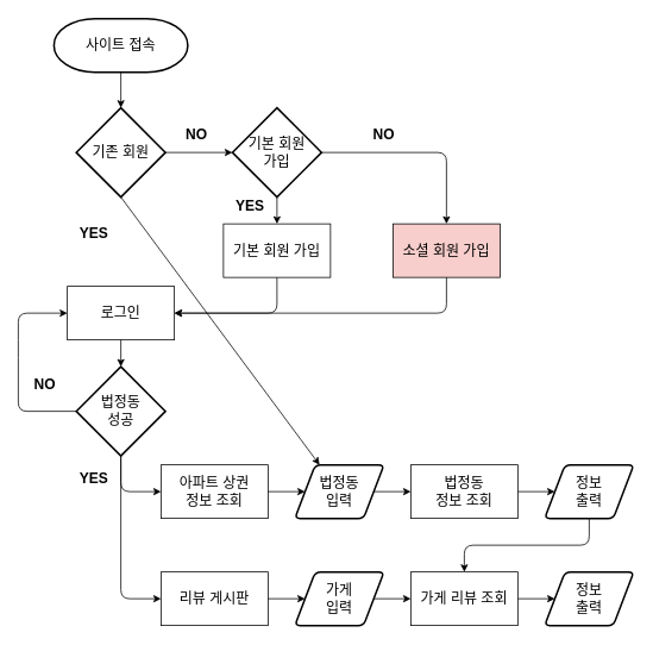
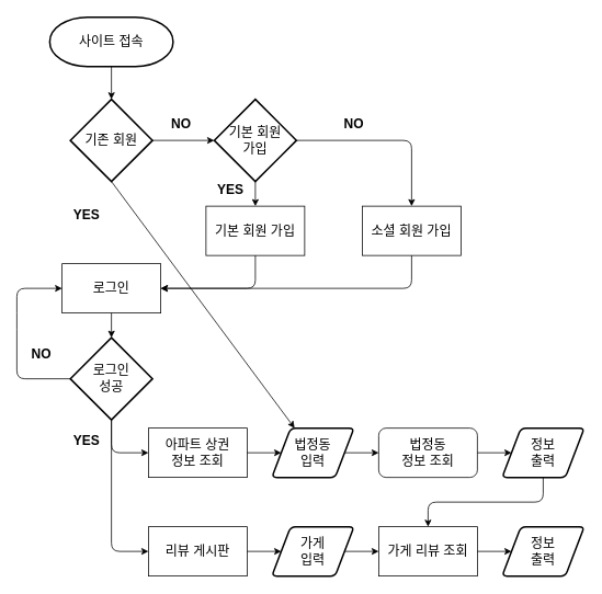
- <mxCell id="12" value="&lt;font style=&quot;font-size: 16px&quot;&gt;소셜 회원 가입&lt;/font&gt;" style="rounded=0;whiteSpace=wrap;html=1;fillColor=#f8cecc;" vertex="1" parent="1"><mxGeometry x="440" y="250" width="120" height="60" as="geometry" /></mxCell>
+ <mxCell id="12" value="&lt;font style=&quot;font-size: 16px&quot;&gt;소셜 회원 가입&lt;/font&gt;" style="rounded=0;whiteSpace=wrap;html=1;" vertex="1" parent="1"><mxGeometry x="440" y="250" width="120" height="60" as="geometry" /></mxCell>
- <mxCell id="17" value="&lt;span style=&quot;font-size: 16px&quot;&gt;법정동&lt;br&gt;성공&lt;/span&gt;" style="strokeWidth=2;html=1;shape=mxgraph.flowchart.decision;whiteSpace=wrap;" vertex="1" parent="1"><mxGeometry x="85" y="410" width="100" height="100" as="geometry" /></mxCell>
+ <mxCell id="17" value="&lt;span style=&quot;font-size: 16px&quot;&gt;로그인&lt;br&gt;성공&lt;/span&gt;" style="strokeWidth=2;html=1;shape=mxgraph.flowchart.decision;whiteSpace=wrap;" vertex="1" parent="1"><mxGeometry x="85" y="410" width="100" height="100" as="geometry" /></mxCell>
- <mxCell id="30" value="&lt;span style=&quot;font-size: 16px&quot;&gt;법정동&lt;br&gt;정보 조회&lt;/span&gt;" style="rounded=0;whiteSpace=wrap;html=1;" vertex="1" parent="1"><mxGeometry x="460" y="520" width="120" height="60" as="geometry" /></mxCell>
+ <mxCell id="30" value="&lt;span style=&quot;font-size: 16px&quot;&gt;법정동&lt;br&gt;정보 조회&lt;/span&gt;" style="whiteSpace=wrap;html=1;rounded=1;" vertex="1" parent="1"><mxGeometry x="460" y="520" width="120" height="60" as="geometry" /></mxCell>
